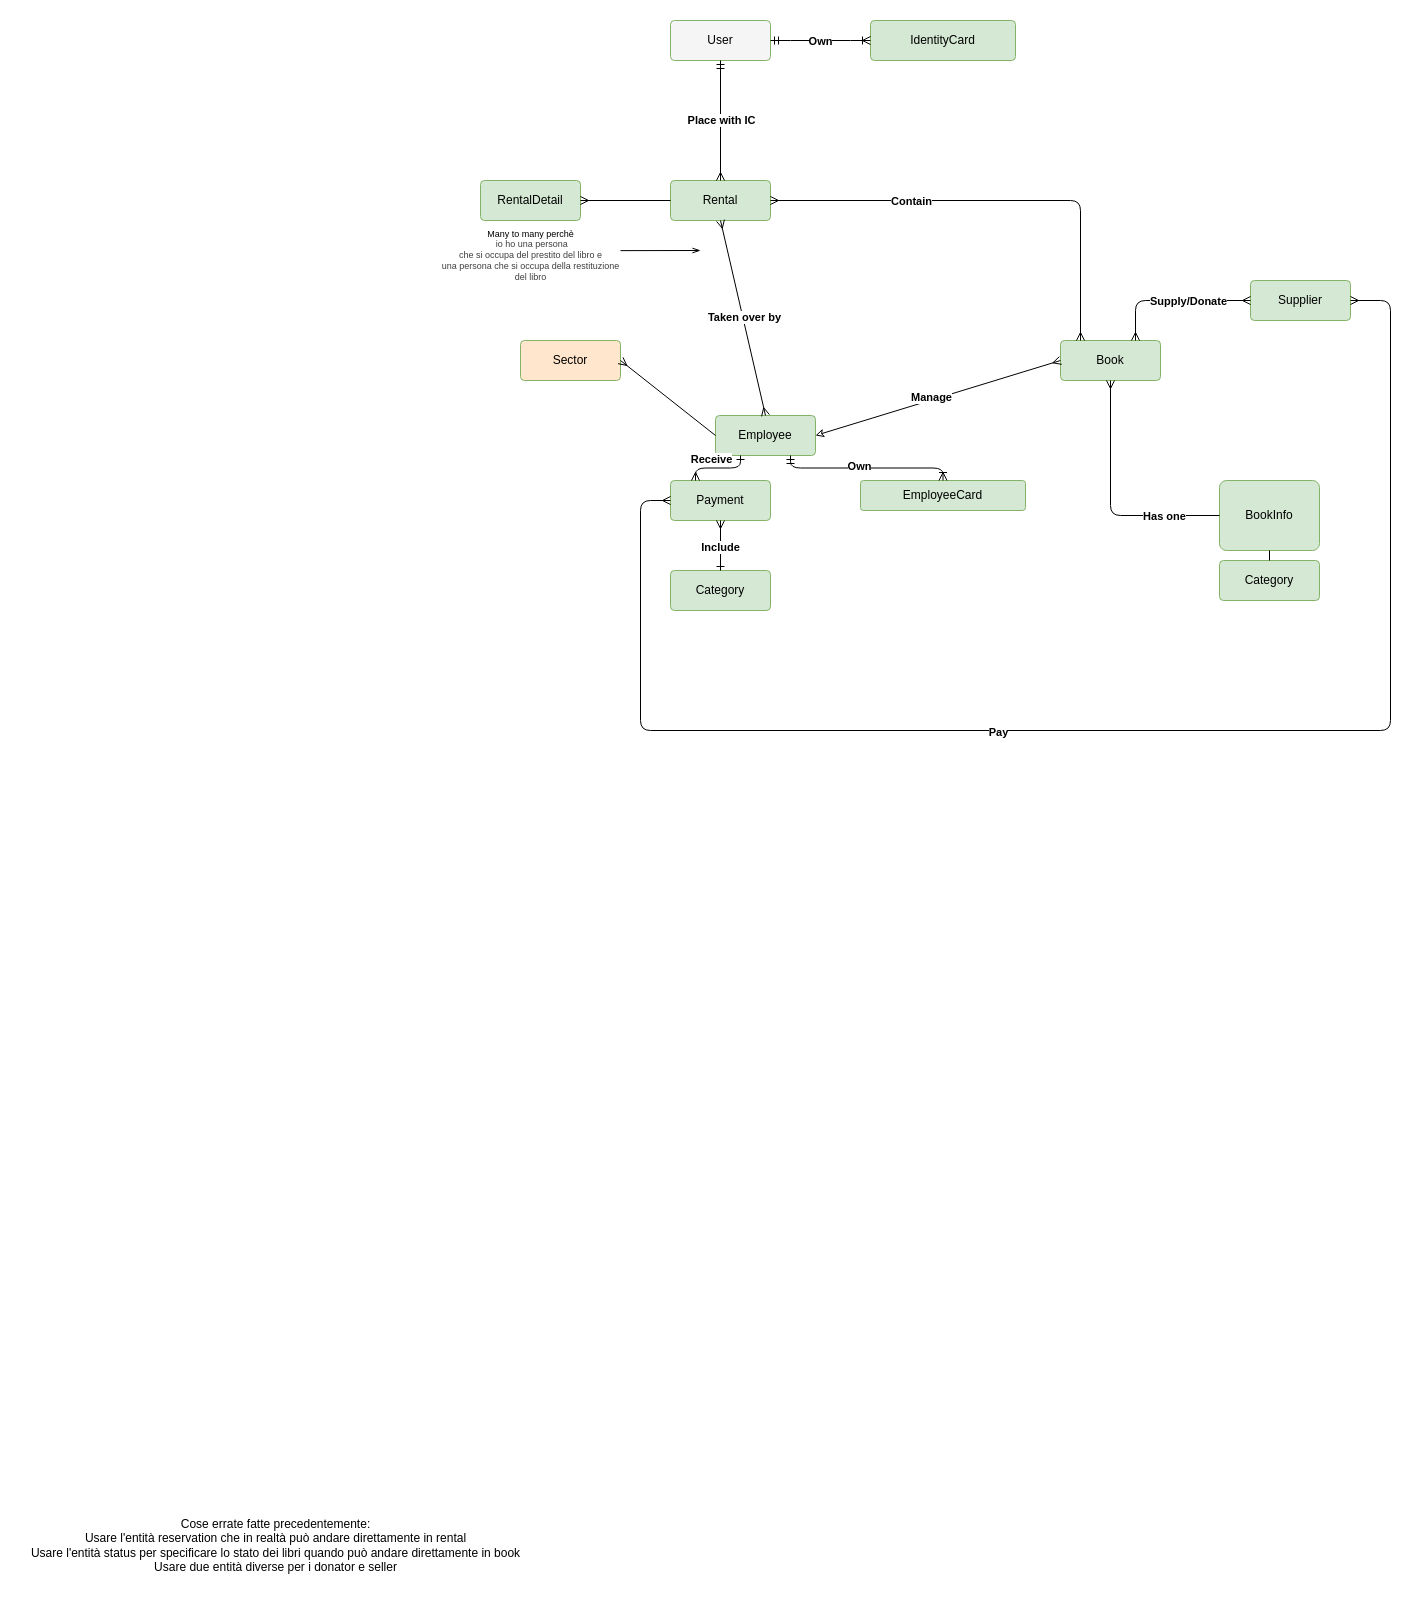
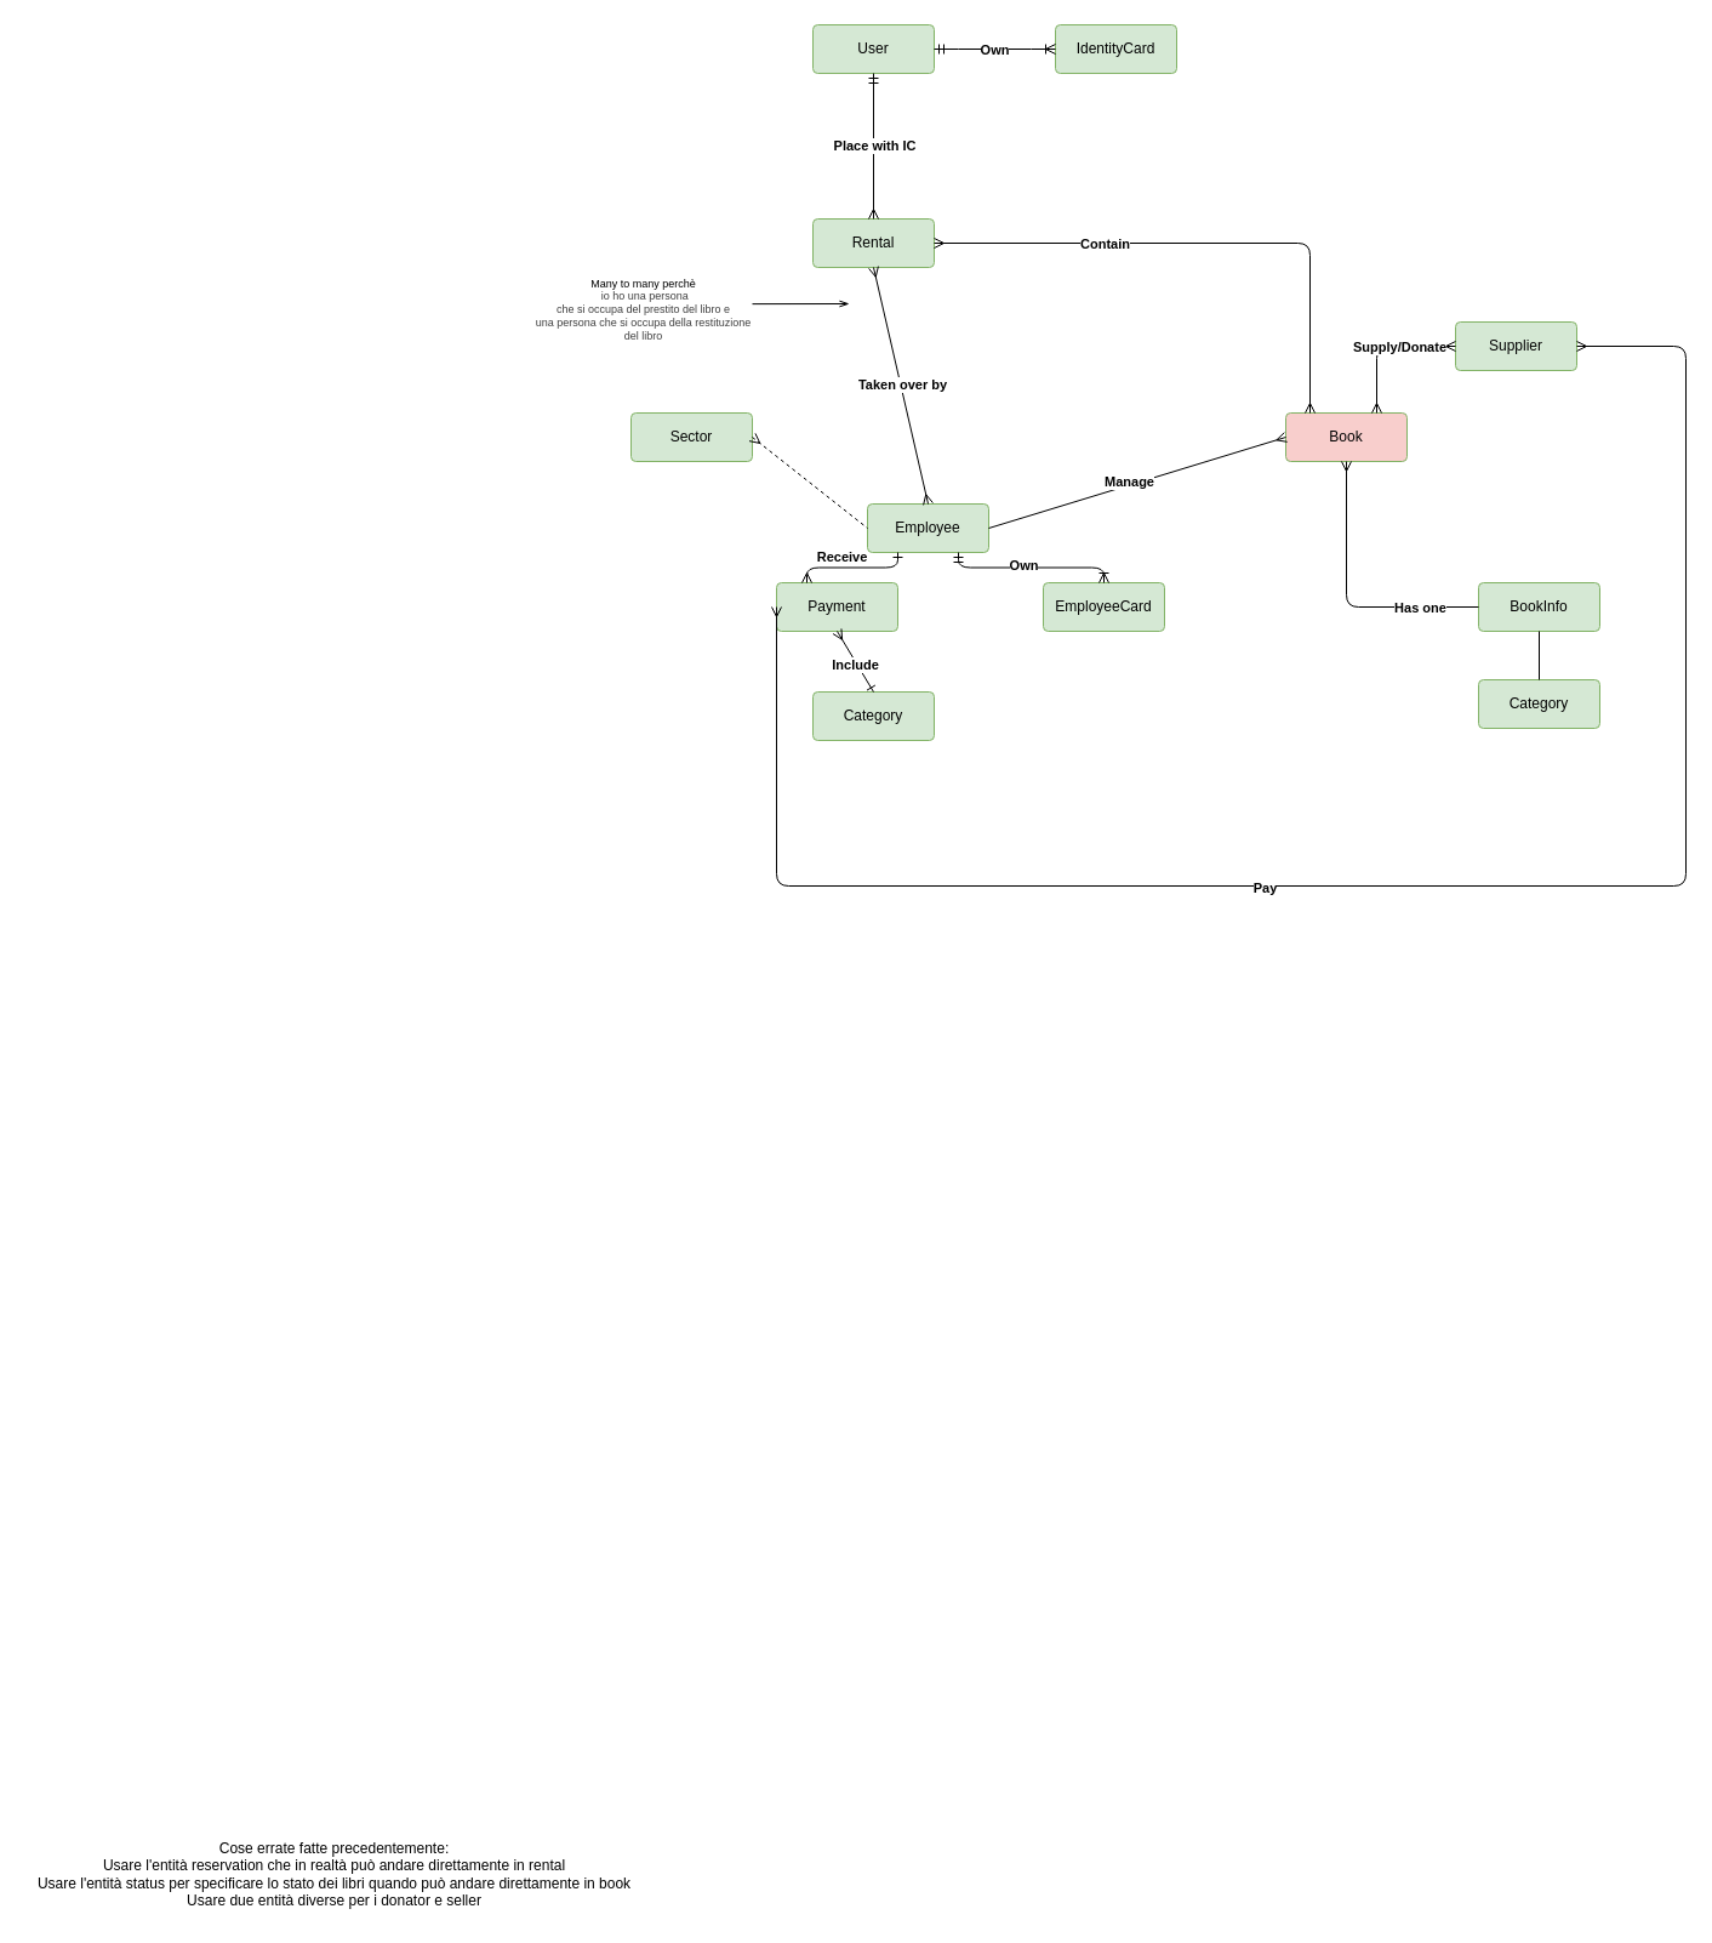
- <mxCell id="6" value="User" style="rounded=1;arcSize=10;whiteSpace=wrap;html=1;align=center;fillColor=#f5f5f5;strokeColor=#82b366;" parent="1" vertex="1"><mxGeometry x="670" y="20" width="100" height="40" as="geometry" /></mxCell>
+ <mxCell id="6" value="User" style="rounded=1;arcSize=10;whiteSpace=wrap;html=1;align=center;fillColor=#d5e8d4;strokeColor=#82b366;" parent="1" vertex="1"><mxGeometry x="670" y="20" width="100" height="40" as="geometry" /></mxCell>
- <mxCell id="7" value="IdentityCard" style="rounded=1;arcSize=10;whiteSpace=wrap;html=1;align=center;fillColor=#d5e8d4;strokeColor=#82b366;" parent="1" vertex="1"><mxGeometry x="870" y="20" width="145" height="40" as="geometry" /></mxCell>
+ <mxCell id="7" value="IdentityCard" style="rounded=1;arcSize=10;whiteSpace=wrap;html=1;align=center;fillColor=#d5e8d4;strokeColor=#82b366;" parent="1" vertex="1"><mxGeometry x="870" y="20" width="100" height="40" as="geometry" /></mxCell>
- <mxCell id="39" value="RentalDetail" style="rounded=1;arcSize=10;whiteSpace=wrap;html=1;align=center;fillColor=#d5e8d4;strokeColor=#82b366;" parent="1" vertex="1"><mxGeometry x="480" y="180" width="100" height="40" as="geometry" /></mxCell>
- <mxCell id="40" value="" style="endArrow=none;html=1;rounded=0;exitX=1;exitY=0.5;exitDx=0;exitDy=0;entryX=0;entryY=0.5;entryDx=0;entryDy=0;startArrow=ERmany;startFill=0;" parent="1" source="39" target="5" edge="1"><mxGeometry relative="1" as="geometry"><mxPoint x="780" y="330" as="sourcePoint" /><mxPoint x="940" y="330" as="targetPoint" /></mxGeometry></mxCell>
- <mxCell id="32" value="Supplier" style="rounded=1;arcSize=10;whiteSpace=wrap;html=1;align=center;fillColor=#d5e8d4;strokeColor=#82b366;" parent="1" vertex="1"><mxGeometry x="1250" y="280" width="100" height="40" as="geometry" /></mxCell>
+ <mxCell id="32" value="Supplier" style="rounded=1;arcSize=10;whiteSpace=wrap;html=1;align=center;fillColor=#d5e8d4;strokeColor=#82b366;" parent="1" vertex="1"><mxGeometry x="1200" y="265" width="100" height="40" as="geometry" /></mxCell>
- <mxCell id="25" value="Sector" style="rounded=1;arcSize=10;whiteSpace=wrap;html=1;align=center;fillColor=#ffe6cc;strokeColor=#82b366;" parent="1" vertex="1"><mxGeometry x="520" y="340" width="100" height="40" as="geometry" /></mxCell>
+ <mxCell id="25" value="Sector" style="rounded=1;arcSize=10;whiteSpace=wrap;html=1;align=center;fillColor=#d5e8d4;strokeColor=#82b366;" parent="1" vertex="1"><mxGeometry x="520" y="340" width="100" height="40" as="geometry" /></mxCell>
- <mxCell id="4" value="Book" style="rounded=1;arcSize=10;whiteSpace=wrap;html=1;align=center;fillColor=#d5e8d4;strokeColor=#82b366;" parent="1" vertex="1"><mxGeometry x="1060" y="340" width="100" height="40" as="geometry" /></mxCell>
+ <mxCell id="4" value="Book" style="rounded=1;arcSize=10;whiteSpace=wrap;html=1;align=center;fillColor=#f8cecc;strokeColor=#82b366;" parent="1" vertex="1"><mxGeometry x="1060" y="340" width="100" height="40" as="geometry" /></mxCell>
- <mxCell id="37" value="" style="endArrow=none;html=1;rounded=0;exitX=1;exitY=0.5;exitDx=0;exitDy=0;entryX=0;entryY=0.5;entryDx=0;entryDy=0;startArrow=ERmany;startFill=0;" parent="1" source="25" target="2" edge="1"><mxGeometry relative="1" as="geometry"><mxPoint x="910" y="370" as="sourcePoint" /><mxPoint x="650" y="390" as="targetPoint" /></mxGeometry></mxCell>
+ <mxCell id="37" value="" style="endArrow=none;html=1;rounded=0;exitX=1;exitY=0.5;exitDx=0;exitDy=0;entryX=0;entryY=0.5;entryDx=0;entryDy=0;startArrow=ERmany;startFill=0;dashed=1;" parent="1" source="25" target="2" edge="1"><mxGeometry relative="1" as="geometry"><mxPoint x="910" y="370" as="sourcePoint" /><mxPoint x="650" y="390" as="targetPoint" /></mxGeometry></mxCell>
- <mxCell id="26" value="" style="endArrow=classic;html=1;rounded=1;exitX=0;exitY=0.5;exitDx=0;exitDy=0;startArrow=ERmany;startFill=0;endFill=0;entryX=1;entryY=0.5;entryDx=0;entryDy=0;" parent="1" source="4" target="2" edge="1"><mxGeometry relative="1" as="geometry"><mxPoint x="1000" y="50" as="sourcePoint" /><mxPoint x="990" y="330" as="targetPoint" /></mxGeometry></mxCell>
+ <mxCell id="26" value="" style="endArrow=none;html=1;rounded=1;exitX=0;exitY=0.5;exitDx=0;exitDy=0;startArrow=ERmany;startFill=0;endFill=0;entryX=1;entryY=0.5;entryDx=0;entryDy=0;" parent="1" source="4" target="2" edge="1"><mxGeometry relative="1" as="geometry"><mxPoint x="1000" y="50" as="sourcePoint" /><mxPoint x="990" y="330" as="targetPoint" /></mxGeometry></mxCell>
- <mxCell id="8" value="EmployeeCard" style="rounded=1;arcSize=10;whiteSpace=wrap;html=1;align=center;fillColor=#d5e8d4;strokeColor=#82b366;" parent="1" vertex="1"><mxGeometry x="860" y="480" width="165" height="30" as="geometry" /></mxCell>
+ <mxCell id="8" value="EmployeeCard" style="rounded=1;arcSize=10;whiteSpace=wrap;html=1;align=center;fillColor=#d5e8d4;strokeColor=#82b366;" parent="1" vertex="1"><mxGeometry x="860" y="480" width="100" height="40" as="geometry" /></mxCell>
- <mxCell id="3" value="Payment" style="rounded=1;arcSize=10;whiteSpace=wrap;html=1;align=center;fillColor=#d5e8d4;strokeColor=#82b366;" parent="1" vertex="1"><mxGeometry x="670" y="480" width="100" height="40" as="geometry" /></mxCell>
+ <mxCell id="3" value="Payment" style="rounded=1;arcSize=10;whiteSpace=wrap;html=1;align=center;fillColor=#d5e8d4;strokeColor=#82b366;" parent="1" vertex="1"><mxGeometry x="640" y="480" width="100" height="40" as="geometry" /></mxCell>
- <mxCell id="18" value="BookInfo" style="rounded=1;arcSize=10;whiteSpace=wrap;html=1;align=center;fillColor=#d5e8d4;strokeColor=#82b366;" parent="1" vertex="1"><mxGeometry x="1219" y="480" width="100" height="70" as="geometry" /></mxCell>
+ <mxCell id="18" value="BookInfo" style="rounded=1;arcSize=10;whiteSpace=wrap;html=1;align=center;fillColor=#d5e8d4;strokeColor=#82b366;" parent="1" vertex="1"><mxGeometry x="1219" y="480" width="100" height="40" as="geometry" /></mxCell>
